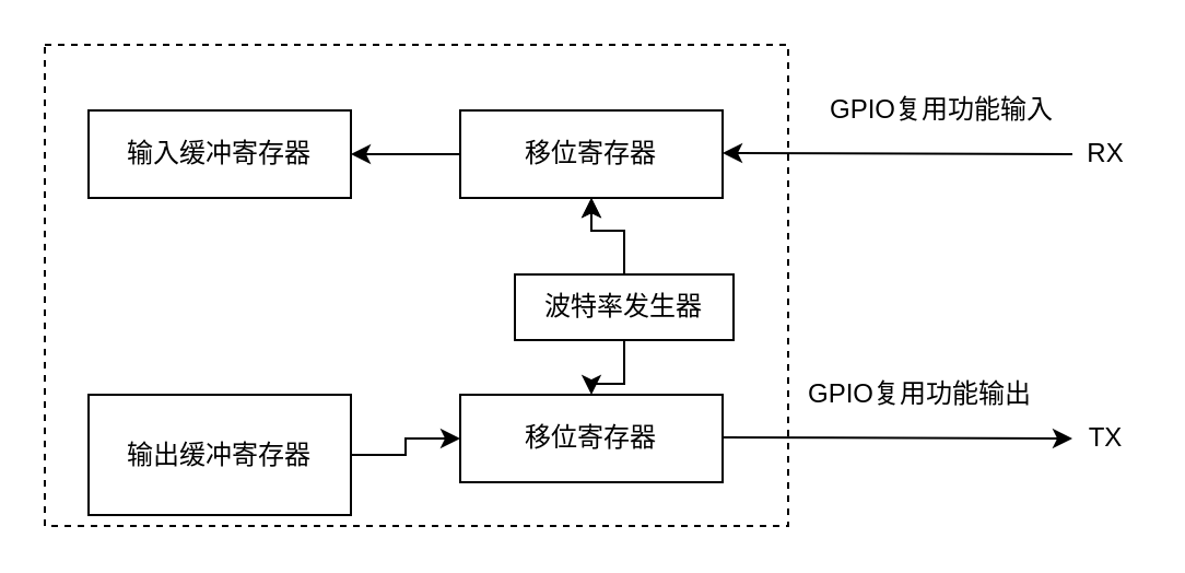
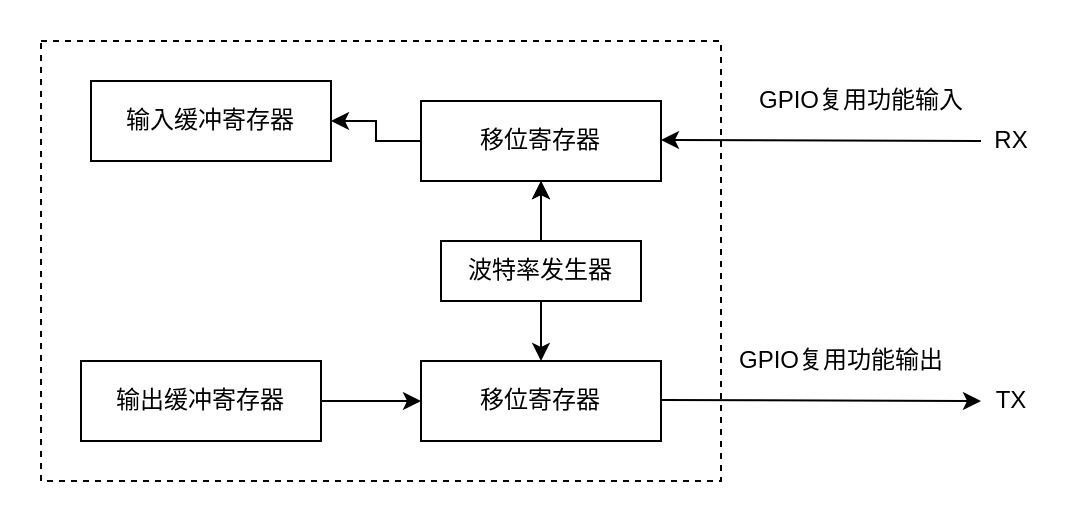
- <mxCell id="7" value="输入缓冲寄存器" style="rounded=0;whiteSpace=wrap;html=1;" vertex="1" parent="1"><mxGeometry x="40" y="50" width="120" height="40" as="geometry" /></mxCell>
+ <mxCell id="7" value="输入缓冲寄存器" style="rounded=0;whiteSpace=wrap;html=1;" vertex="1" parent="1"><mxGeometry x="45" y="40" width="120" height="40" as="geometry" /></mxCell>
- <mxCell id="18" value="波特率发生器" style="rounded=0;whiteSpace=wrap;html=1;" vertex="1" parent="1"><mxGeometry x="235" y="125" width="100" height="30" as="geometry" /></mxCell>
+ <mxCell id="18" value="波特率发生器" style="rounded=0;whiteSpace=wrap;html=1;" vertex="1" parent="1"><mxGeometry x="220" y="120" width="100" height="30" as="geometry" /></mxCell>
- <mxCell id="9" value="输出缓冲寄存器" style="rounded=0;whiteSpace=wrap;html=1;" vertex="1" parent="1"><mxGeometry x="40" y="180" width="120" height="55" as="geometry" /></mxCell>
+ <mxCell id="9" value="输出缓冲寄存器" style="rounded=0;whiteSpace=wrap;html=1;" vertex="1" parent="1"><mxGeometry x="40" y="180" width="120" height="40" as="geometry" /></mxCell>
